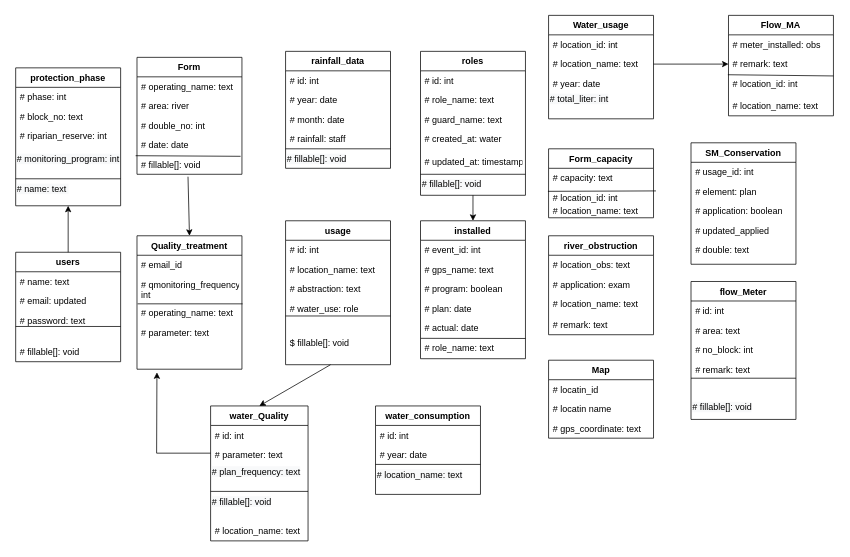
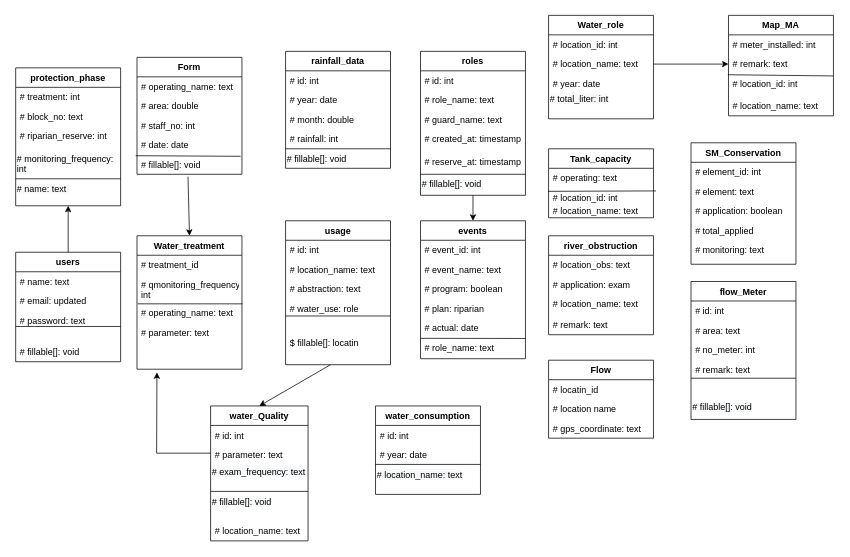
- <mxCell id="75" value="Water_usage" style="swimlane;fontStyle=1;childLayout=stackLayout;horizontal=1;startSize=26;fillColor=none;horizontalStack=0;resizeParent=1;resizeParentMax=0;resizeLast=0;collapsible=1;marginBottom=0;" parent="1" vertex="1"><mxGeometry x="730.84" y="20" width="140" height="138" as="geometry" /></mxCell>
+ <mxCell id="75" value="Water_role" style="swimlane;fontStyle=1;childLayout=stackLayout;horizontal=1;startSize=26;fillColor=none;horizontalStack=0;resizeParent=1;resizeParentMax=0;resizeLast=0;collapsible=1;marginBottom=0;" parent="1" vertex="1"><mxGeometry x="730.84" y="20" width="140" height="138" as="geometry" /></mxCell>
- <mxCell id="85" value="Flow_MA" style="swimlane;fontStyle=1;childLayout=stackLayout;horizontal=1;startSize=26;fillColor=none;horizontalStack=0;resizeParent=1;resizeParentMax=0;resizeLast=0;collapsible=1;marginBottom=0;" parent="1" vertex="1"><mxGeometry x="970.84" y="20" width="140" height="134" as="geometry" /></mxCell>
+ <mxCell id="85" value="Map_MA" style="swimlane;fontStyle=1;childLayout=stackLayout;horizontal=1;startSize=26;fillColor=none;horizontalStack=0;resizeParent=1;resizeParentMax=0;resizeLast=0;collapsible=1;marginBottom=0;" parent="1" vertex="1"><mxGeometry x="970.84" y="20" width="140" height="134" as="geometry" /></mxCell>
- <mxCell id="86" value="# meter_installed: obs" style="text;strokeColor=none;fillColor=none;align=left;verticalAlign=top;spacingLeft=4;spacingRight=4;overflow=hidden;rotatable=0;points=[[0,0.5],[1,0.5]];portConstraint=eastwest;" parent="85" vertex="1"><mxGeometry y="26" width="140" height="26" as="geometry" /></mxCell>
+ <mxCell id="86" value="# meter_installed: int" style="text;strokeColor=none;fillColor=none;align=left;verticalAlign=top;spacingLeft=4;spacingRight=4;overflow=hidden;rotatable=0;points=[[0,0.5],[1,0.5]];portConstraint=eastwest;" parent="85" vertex="1"><mxGeometry y="26" width="140" height="26" as="geometry" /></mxCell>
- <mxCell id="57" value="# phase: int" style="text;strokeColor=none;fillColor=none;align=left;verticalAlign=top;spacingLeft=4;spacingRight=4;overflow=hidden;rotatable=0;points=[[0,0.5],[1,0.5]];portConstraint=eastwest;" parent="56" vertex="1"><mxGeometry y="26" width="140" height="26" as="geometry" /></mxCell>
+ <mxCell id="57" value="# treatment: int" style="text;strokeColor=none;fillColor=none;align=left;verticalAlign=top;spacingLeft=4;spacingRight=4;overflow=hidden;rotatable=0;points=[[0,0.5],[1,0.5]];portConstraint=eastwest;" parent="56" vertex="1"><mxGeometry y="26" width="140" height="26" as="geometry" /></mxCell>
- <mxCell id="10" value="# area: river" style="text;strokeColor=none;fillColor=none;align=left;verticalAlign=top;spacingLeft=4;spacingRight=4;overflow=hidden;rotatable=0;points=[[0,0.5],[1,0.5]];portConstraint=eastwest;" parent="8" vertex="1"><mxGeometry y="52" width="140" height="26" as="geometry" /></mxCell>
+ <mxCell id="10" value="# area: double" style="text;strokeColor=none;fillColor=none;align=left;verticalAlign=top;spacingLeft=4;spacingRight=4;overflow=hidden;rotatable=0;points=[[0,0.5],[1,0.5]];portConstraint=eastwest;" parent="8" vertex="1"><mxGeometry y="52" width="140" height="26" as="geometry" /></mxCell>
- <mxCell id="40" value="# month: date " style="text;strokeColor=none;fillColor=none;align=left;verticalAlign=top;spacingLeft=4;spacingRight=4;overflow=hidden;rotatable=0;points=[[0,0.5],[1,0.5]];portConstraint=eastwest;" parent="37" vertex="1"><mxGeometry y="78" width="140" height="26" as="geometry" /></mxCell>
+ <mxCell id="40" value="# month: double " style="text;strokeColor=none;fillColor=none;align=left;verticalAlign=top;spacingLeft=4;spacingRight=4;overflow=hidden;rotatable=0;points=[[0,0.5],[1,0.5]];portConstraint=eastwest;" parent="37" vertex="1"><mxGeometry y="78" width="140" height="26" as="geometry" /></mxCell>
- <mxCell id="11" value="# double_no: int" style="text;strokeColor=none;fillColor=none;align=left;verticalAlign=top;spacingLeft=4;spacingRight=4;overflow=hidden;rotatable=0;points=[[0,0.5],[1,0.5]];portConstraint=eastwest;" parent="8" vertex="1"><mxGeometry y="78" width="140" height="26" as="geometry" /></mxCell>
+ <mxCell id="11" value="# staff_no: int" style="text;strokeColor=none;fillColor=none;align=left;verticalAlign=top;spacingLeft=4;spacingRight=4;overflow=hidden;rotatable=0;points=[[0,0.5],[1,0.5]];portConstraint=eastwest;" parent="8" vertex="1"><mxGeometry y="78" width="140" height="26" as="geometry" /></mxCell>
- <mxCell id="41" value="# rainfall: staff" style="text;strokeColor=none;fillColor=none;align=left;verticalAlign=top;spacingLeft=4;spacingRight=4;overflow=hidden;rotatable=0;points=[[0,0.5],[1,0.5]];portConstraint=eastwest;" parent="37" vertex="1"><mxGeometry y="104" width="140" height="26" as="geometry" /></mxCell>
+ <mxCell id="41" value="# rainfall: int" style="text;strokeColor=none;fillColor=none;align=left;verticalAlign=top;spacingLeft=4;spacingRight=4;overflow=hidden;rotatable=0;points=[[0,0.5],[1,0.5]];portConstraint=eastwest;" parent="37" vertex="1"><mxGeometry y="104" width="140" height="26" as="geometry" /></mxCell>
- <mxCell id="19" value="# created_at: water" style="text;strokeColor=none;fillColor=none;align=left;verticalAlign=top;spacingLeft=4;spacingRight=4;overflow=hidden;rotatable=0;points=[[0,0.5],[1,0.5]];portConstraint=eastwest;" parent="15" vertex="1"><mxGeometry y="104" width="140" height="30" as="geometry" /></mxCell>
+ <mxCell id="19" value="# created_at: timestamp" style="text;strokeColor=none;fillColor=none;align=left;verticalAlign=top;spacingLeft=4;spacingRight=4;overflow=hidden;rotatable=0;points=[[0,0.5],[1,0.5]];portConstraint=eastwest;" parent="15" vertex="1"><mxGeometry y="104" width="140" height="30" as="geometry" /></mxCell>
- <mxCell id="80" value="Form_capacity" style="swimlane;fontStyle=1;childLayout=stackLayout;horizontal=1;startSize=26;fillColor=none;horizontalStack=0;resizeParent=1;resizeParentMax=0;resizeLast=0;collapsible=1;marginBottom=0;" parent="1" vertex="1"><mxGeometry x="730.84" y="198" width="140" height="92" as="geometry" /></mxCell>
+ <mxCell id="80" value="Tank_capacity" style="swimlane;fontStyle=1;childLayout=stackLayout;horizontal=1;startSize=26;fillColor=none;horizontalStack=0;resizeParent=1;resizeParentMax=0;resizeLast=0;collapsible=1;marginBottom=0;" parent="1" vertex="1"><mxGeometry x="730.84" y="198" width="140" height="92" as="geometry" /></mxCell>
- <mxCell id="20" value="# updated_at: timestamp" style="text;strokeColor=none;fillColor=none;align=left;verticalAlign=top;spacingLeft=4;spacingRight=4;overflow=hidden;rotatable=0;points=[[0,0.5],[1,0.5]];portConstraint=eastwest;" parent="15" vertex="1"><mxGeometry y="134" width="140" height="30" as="geometry" /></mxCell>
+ <mxCell id="20" value="# reserve_at: timestamp" style="text;strokeColor=none;fillColor=none;align=left;verticalAlign=top;spacingLeft=4;spacingRight=4;overflow=hidden;rotatable=0;points=[[0,0.5],[1,0.5]];portConstraint=eastwest;" parent="15" vertex="1"><mxGeometry y="134" width="140" height="30" as="geometry" /></mxCell>
- <mxCell id="60" value="&lt;span style=&quot;color: rgb(0, 0, 0); font-family: Helvetica; font-size: 12px; font-style: normal; font-variant-ligatures: normal; font-variant-caps: normal; font-weight: 400; letter-spacing: normal; orphans: 2; text-align: left; text-indent: 0px; text-transform: none; widows: 2; word-spacing: 0px; -webkit-text-stroke-width: 0px; background-color: rgb(248, 249, 250); text-decoration-thickness: initial; text-decoration-style: initial; text-decoration-color: initial; float: none; display: inline !important;&quot;&gt;# monitoring_program: int&lt;/span&gt;" style="text;whiteSpace=wrap;html=1;" parent="56" vertex="1"><mxGeometry y="108" width="140" height="40" as="geometry" /></mxCell>
+ <mxCell id="60" value="&lt;span style=&quot;color: rgb(0, 0, 0); font-family: Helvetica; font-size: 12px; font-style: normal; font-variant-ligatures: normal; font-variant-caps: normal; font-weight: 400; letter-spacing: normal; orphans: 2; text-align: left; text-indent: 0px; text-transform: none; widows: 2; word-spacing: 0px; -webkit-text-stroke-width: 0px; background-color: rgb(248, 249, 250); text-decoration-thickness: initial; text-decoration-style: initial; text-decoration-color: initial; float: none; display: inline !important;&quot;&gt;# monitoring_frequency: int&lt;/span&gt;" style="text;whiteSpace=wrap;html=1;" parent="56" vertex="1"><mxGeometry y="108" width="140" height="40" as="geometry" /></mxCell>
- <mxCell id="65" value="# usage_id: int" style="text;strokeColor=none;fillColor=none;align=left;verticalAlign=top;spacingLeft=4;spacingRight=4;overflow=hidden;rotatable=0;points=[[0,0.5],[1,0.5]];portConstraint=eastwest;" parent="64" vertex="1"><mxGeometry y="26" width="140" height="26" as="geometry" /></mxCell>
+ <mxCell id="65" value="# element_id: int" style="text;strokeColor=none;fillColor=none;align=left;verticalAlign=top;spacingLeft=4;spacingRight=4;overflow=hidden;rotatable=0;points=[[0,0.5],[1,0.5]];portConstraint=eastwest;" parent="64" vertex="1"><mxGeometry y="26" width="140" height="26" as="geometry" /></mxCell>
- <mxCell id="81" value="# capacity: text" style="text;strokeColor=none;fillColor=none;align=left;verticalAlign=top;spacingLeft=4;spacingRight=4;overflow=hidden;rotatable=0;points=[[0,0.5],[1,0.5]];portConstraint=eastwest;" parent="80" vertex="1"><mxGeometry y="26" width="140" height="26" as="geometry" /></mxCell>
+ <mxCell id="81" value="# operating: text" style="text;strokeColor=none;fillColor=none;align=left;verticalAlign=top;spacingLeft=4;spacingRight=4;overflow=hidden;rotatable=0;points=[[0,0.5],[1,0.5]];portConstraint=eastwest;" parent="80" vertex="1"><mxGeometry y="26" width="140" height="26" as="geometry" /></mxCell>
- <mxCell id="66" value="# element: plan" style="text;strokeColor=none;fillColor=none;align=left;verticalAlign=top;spacingLeft=4;spacingRight=4;overflow=hidden;rotatable=0;points=[[0,0.5],[1,0.5]];portConstraint=eastwest;" parent="64" vertex="1"><mxGeometry y="52" width="140" height="26" as="geometry" /></mxCell>
+ <mxCell id="66" value="# element: text" style="text;strokeColor=none;fillColor=none;align=left;verticalAlign=top;spacingLeft=4;spacingRight=4;overflow=hidden;rotatable=0;points=[[0,0.5],[1,0.5]];portConstraint=eastwest;" parent="64" vertex="1"><mxGeometry y="52" width="140" height="26" as="geometry" /></mxCell>
- <mxCell id="100" value="installed" style="swimlane;fontStyle=1;childLayout=stackLayout;horizontal=1;startSize=26;fillColor=none;horizontalStack=0;resizeParent=1;resizeParentMax=0;resizeLast=0;collapsible=1;marginBottom=0;" parent="1" vertex="1"><mxGeometry x="560" y="294" width="140" height="184" as="geometry" /></mxCell>
+ <mxCell id="100" value="events" style="swimlane;fontStyle=1;childLayout=stackLayout;horizontal=1;startSize=26;fillColor=none;horizontalStack=0;resizeParent=1;resizeParentMax=0;resizeLast=0;collapsible=1;marginBottom=0;" parent="1" vertex="1"><mxGeometry x="560" y="294" width="140" height="184" as="geometry" /></mxCell>
- <mxCell id="68" value="# updated_applied" style="text;strokeColor=none;fillColor=none;align=left;verticalAlign=top;spacingLeft=4;spacingRight=4;overflow=hidden;rotatable=0;points=[[0,0.5],[1,0.5]];portConstraint=eastwest;" parent="64" vertex="1"><mxGeometry y="104" width="140" height="26" as="geometry" /></mxCell>
+ <mxCell id="68" value="# total_applied" style="text;strokeColor=none;fillColor=none;align=left;verticalAlign=top;spacingLeft=4;spacingRight=4;overflow=hidden;rotatable=0;points=[[0,0.5],[1,0.5]];portConstraint=eastwest;" parent="64" vertex="1"><mxGeometry y="104" width="140" height="26" as="geometry" /></mxCell>
- <mxCell id="92" value="Quality_treatment" style="swimlane;fontStyle=1;childLayout=stackLayout;horizontal=1;startSize=26;fillColor=none;horizontalStack=0;resizeParent=1;resizeParentMax=0;resizeLast=0;collapsible=1;marginBottom=0;" parent="1" vertex="1"><mxGeometry x="181.82" y="314" width="140" height="178" as="geometry" /></mxCell>
+ <mxCell id="92" value="Water_treatment" style="swimlane;fontStyle=1;childLayout=stackLayout;horizontal=1;startSize=26;fillColor=none;horizontalStack=0;resizeParent=1;resizeParentMax=0;resizeLast=0;collapsible=1;marginBottom=0;" parent="1" vertex="1"><mxGeometry x="181.82" y="314" width="140" height="178" as="geometry" /></mxCell>
- <mxCell id="69" value="# double: text" style="text;strokeColor=none;fillColor=none;align=left;verticalAlign=top;spacingLeft=4;spacingRight=4;overflow=hidden;rotatable=0;points=[[0,0.5],[1,0.5]];portConstraint=eastwest;" parent="64" vertex="1"><mxGeometry y="130" width="140" height="32" as="geometry" /></mxCell>
+ <mxCell id="69" value="# monitoring: text" style="text;strokeColor=none;fillColor=none;align=left;verticalAlign=top;spacingLeft=4;spacingRight=4;overflow=hidden;rotatable=0;points=[[0,0.5],[1,0.5]];portConstraint=eastwest;" parent="64" vertex="1"><mxGeometry y="130" width="140" height="32" as="geometry" /></mxCell>
- <mxCell id="93" value="# email_id" style="text;strokeColor=none;fillColor=none;align=left;verticalAlign=top;spacingLeft=4;spacingRight=4;overflow=hidden;rotatable=0;points=[[0,0.5],[1,0.5]];portConstraint=eastwest;" parent="92" vertex="1"><mxGeometry y="26" width="140" height="26" as="geometry" /></mxCell>
+ <mxCell id="93" value="# treatment_id" style="text;strokeColor=none;fillColor=none;align=left;verticalAlign=top;spacingLeft=4;spacingRight=4;overflow=hidden;rotatable=0;points=[[0,0.5],[1,0.5]];portConstraint=eastwest;" parent="92" vertex="1"><mxGeometry y="26" width="140" height="26" as="geometry" /></mxCell>
- <mxCell id="102" value="# gps_name: text" style="text;strokeColor=none;fillColor=none;align=left;verticalAlign=top;spacingLeft=4;spacingRight=4;overflow=hidden;rotatable=0;points=[[0,0.5],[1,0.5]];portConstraint=eastwest;" parent="100" vertex="1"><mxGeometry y="52" width="140" height="26" as="geometry" /></mxCell>
+ <mxCell id="102" value="# event_name: text" style="text;strokeColor=none;fillColor=none;align=left;verticalAlign=top;spacingLeft=4;spacingRight=4;overflow=hidden;rotatable=0;points=[[0,0.5],[1,0.5]];portConstraint=eastwest;" parent="100" vertex="1"><mxGeometry y="52" width="140" height="26" as="geometry" /></mxCell>
- <mxCell id="104" value="# plan: date" style="text;strokeColor=none;fillColor=none;align=left;verticalAlign=top;spacingLeft=4;spacingRight=4;overflow=hidden;rotatable=0;points=[[0,0.5],[1,0.5]];portConstraint=eastwest;" parent="100" vertex="1"><mxGeometry y="104" width="140" height="26" as="geometry" /></mxCell>
+ <mxCell id="104" value="# plan: riparian" style="text;strokeColor=none;fillColor=none;align=left;verticalAlign=top;spacingLeft=4;spacingRight=4;overflow=hidden;rotatable=0;points=[[0,0.5],[1,0.5]];portConstraint=eastwest;" parent="100" vertex="1"><mxGeometry y="104" width="140" height="26" as="geometry" /></mxCell>
- <mxCell id="49" value="$ fillable[]: void" style="text;strokeColor=none;fillColor=none;align=left;verticalAlign=top;spacingLeft=4;spacingRight=4;overflow=hidden;rotatable=0;points=[[0,0.5],[1,0.5]];portConstraint=eastwest;" parent="44" vertex="1"><mxGeometry y="150" width="140" height="42" as="geometry" /></mxCell>
+ <mxCell id="49" value="$ fillable[]: locatin" style="text;strokeColor=none;fillColor=none;align=left;verticalAlign=top;spacingLeft=4;spacingRight=4;overflow=hidden;rotatable=0;points=[[0,0.5],[1,0.5]];portConstraint=eastwest;" parent="44" vertex="1"><mxGeometry y="150" width="140" height="42" as="geometry" /></mxCell>
- <mxCell id="33" value="# no_block: int" style="text;strokeColor=none;fillColor=none;align=left;verticalAlign=top;spacingLeft=4;spacingRight=4;overflow=hidden;rotatable=0;points=[[0,0.5],[1,0.5]];portConstraint=eastwest;" parent="30" vertex="1"><mxGeometry y="78" width="140" height="26" as="geometry" /></mxCell>
+ <mxCell id="33" value="# no_meter: int" style="text;strokeColor=none;fillColor=none;align=left;verticalAlign=top;spacingLeft=4;spacingRight=4;overflow=hidden;rotatable=0;points=[[0,0.5],[1,0.5]];portConstraint=eastwest;" parent="30" vertex="1"><mxGeometry y="78" width="140" height="26" as="geometry" /></mxCell>
- <mxCell id="110" value="Map" style="swimlane;fontStyle=1;childLayout=stackLayout;horizontal=1;startSize=26;fillColor=none;horizontalStack=0;resizeParent=1;resizeParentMax=0;resizeLast=0;collapsible=1;marginBottom=0;" parent="1" vertex="1"><mxGeometry x="730.84" y="480" width="140" height="104" as="geometry" /></mxCell>
+ <mxCell id="110" value="Flow" style="swimlane;fontStyle=1;childLayout=stackLayout;horizontal=1;startSize=26;fillColor=none;horizontalStack=0;resizeParent=1;resizeParentMax=0;resizeLast=0;collapsible=1;marginBottom=0;" parent="1" vertex="1"><mxGeometry x="730.84" y="480" width="140" height="104" as="geometry" /></mxCell>
- <mxCell id="112" value="# locatin name" style="text;strokeColor=none;fillColor=none;align=left;verticalAlign=top;spacingLeft=4;spacingRight=4;overflow=hidden;rotatable=0;points=[[0,0.5],[1,0.5]];portConstraint=eastwest;" parent="110" vertex="1"><mxGeometry y="52" width="140" height="26" as="geometry" /></mxCell>
+ <mxCell id="112" value="# location name" style="text;strokeColor=none;fillColor=none;align=left;verticalAlign=top;spacingLeft=4;spacingRight=4;overflow=hidden;rotatable=0;points=[[0,0.5],[1,0.5]];portConstraint=eastwest;" parent="110" vertex="1"><mxGeometry y="52" width="140" height="26" as="geometry" /></mxCell>
- <mxCell id="26" value="&lt;span style=&quot;color: rgb(0, 0, 0); font-family: Helvetica; font-size: 12px; font-style: normal; font-variant-ligatures: normal; font-variant-caps: normal; font-weight: 400; letter-spacing: normal; orphans: 2; text-align: left; text-indent: 0px; text-transform: none; widows: 2; word-spacing: 0px; -webkit-text-stroke-width: 0px; background-color: rgb(248, 249, 250); text-decoration-thickness: initial; text-decoration-style: initial; text-decoration-color: initial; float: none; display: inline !important;&quot;&gt;# plan_frequency: text&lt;/span&gt;" style="text;whiteSpace=wrap;html=1;" parent="23" vertex="1"><mxGeometry y="74" width="130" height="40" as="geometry" /></mxCell>
+ <mxCell id="26" value="&lt;span style=&quot;color: rgb(0, 0, 0); font-family: Helvetica; font-size: 12px; font-style: normal; font-variant-ligatures: normal; font-variant-caps: normal; font-weight: 400; letter-spacing: normal; orphans: 2; text-align: left; text-indent: 0px; text-transform: none; widows: 2; word-spacing: 0px; -webkit-text-stroke-width: 0px; background-color: rgb(248, 249, 250); text-decoration-thickness: initial; text-decoration-style: initial; text-decoration-color: initial; float: none; display: inline !important;&quot;&gt;# exam_frequency: text&lt;/span&gt;" style="text;whiteSpace=wrap;html=1;" parent="23" vertex="1"><mxGeometry y="74" width="130" height="40" as="geometry" /></mxCell>
